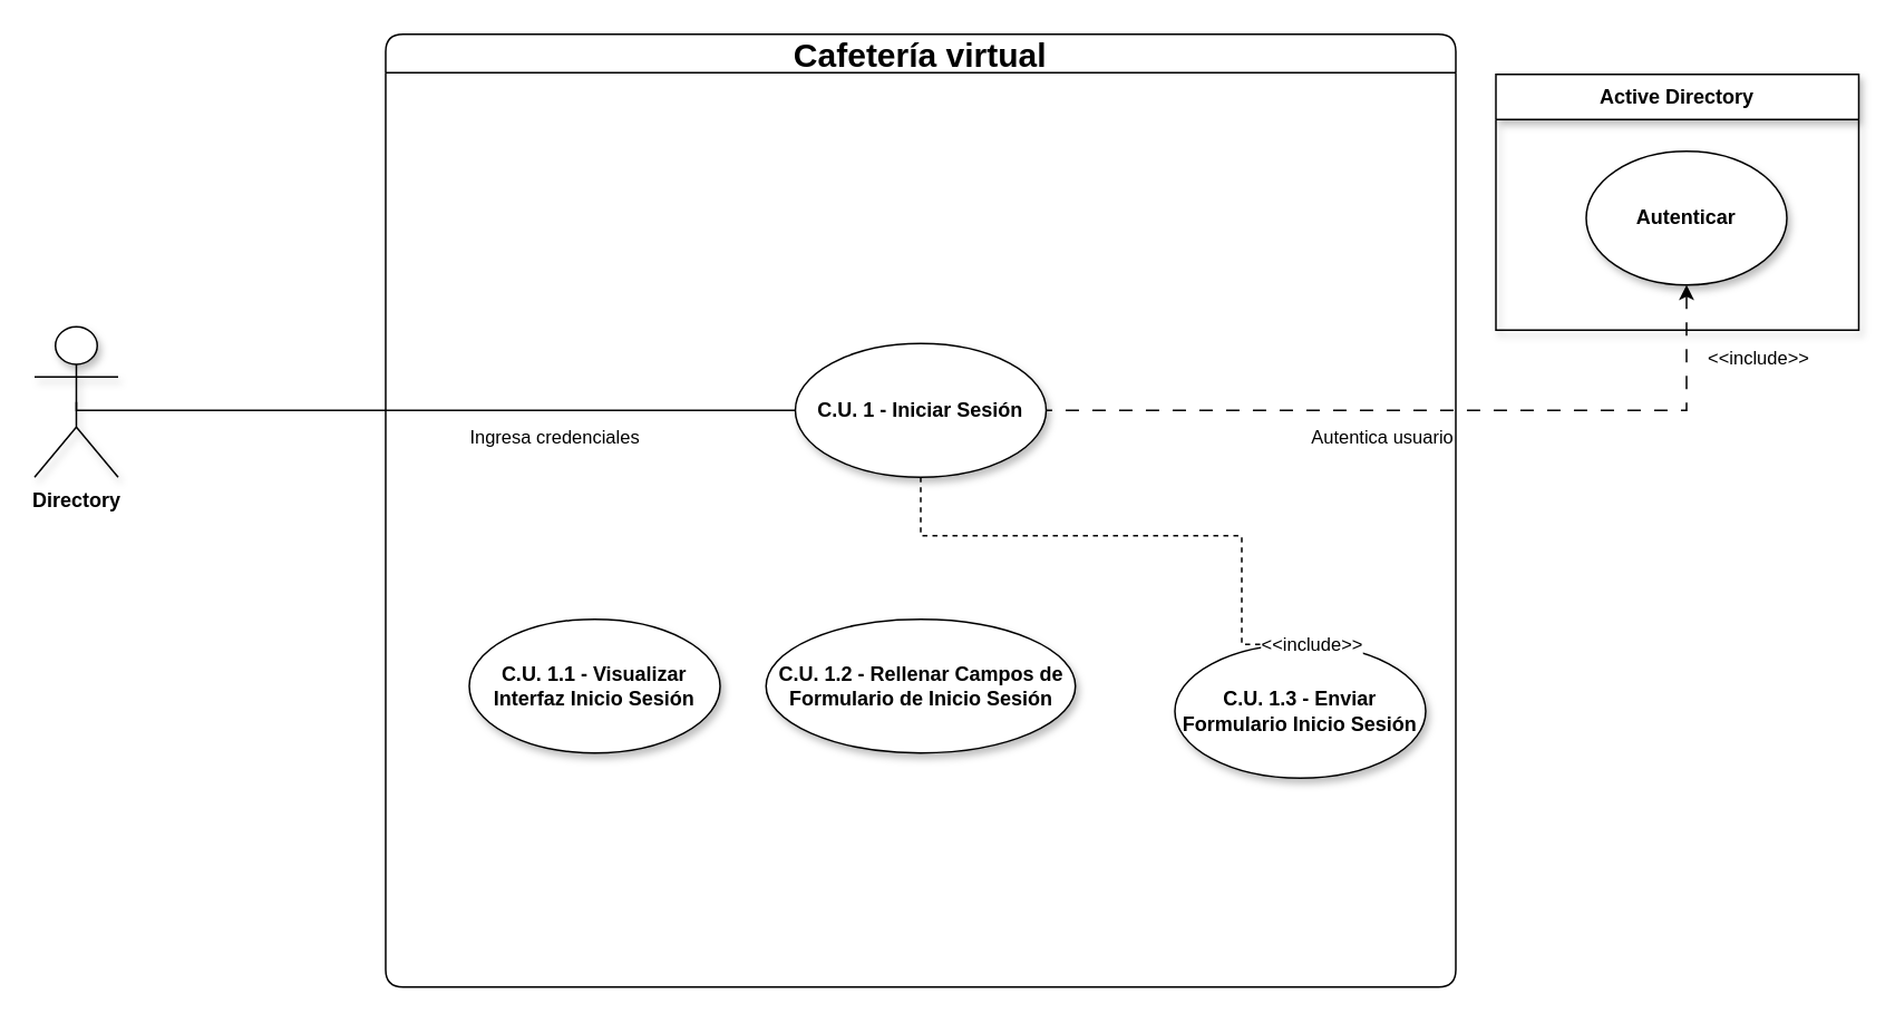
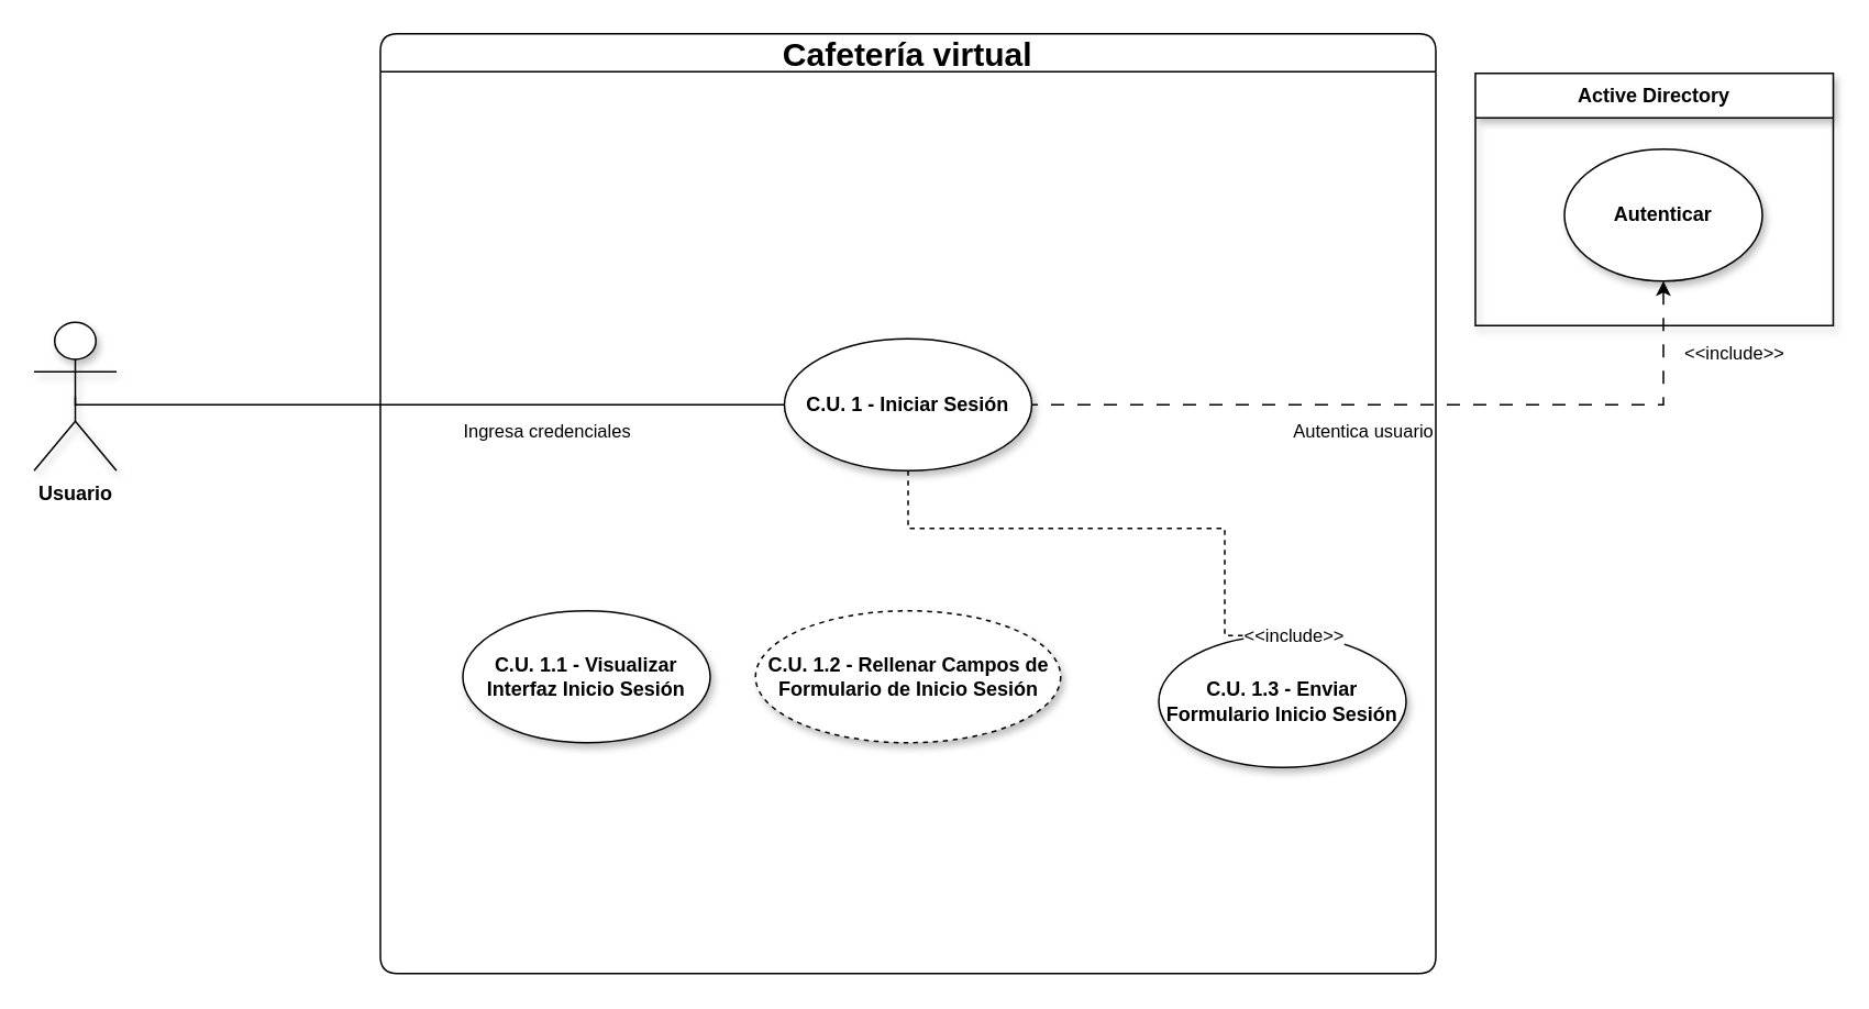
- <mxCell id="5" value="Directory" style="shape=umlActor;verticalLabelPosition=bottom;verticalAlign=top;html=1;outlineConnect=0;fontStyle=1;labelBackgroundColor=none;rounded=1;shadow=1;" parent="1" vertex="1"><mxGeometry x="20" y="195" width="50" height="90" as="geometry" /></mxCell>
+ <mxCell id="5" value="Usuario" style="shape=umlActor;verticalLabelPosition=bottom;verticalAlign=top;html=1;outlineConnect=0;fontStyle=1;labelBackgroundColor=none;rounded=1;shadow=1;" parent="1" vertex="1"><mxGeometry x="20" y="195" width="50" height="90" as="geometry" /></mxCell>
- <mxCell id="12" value="&lt;div&gt;C.U. 1.2 - Rellenar Campos de Formulario de Inicio Sesión&lt;br&gt;&lt;/div&gt;" style="ellipse;whiteSpace=wrap;html=1;labelBackgroundColor=none;shadow=1;fontStyle=1" vertex="1" parent="1"><mxGeometry x="457.5" y="370" width="185" height="80" as="geometry" /></mxCell>
+ <mxCell id="12" value="&lt;div&gt;C.U. 1.2 - Rellenar Campos de Formulario de Inicio Sesión&lt;br&gt;&lt;/div&gt;" style="ellipse;whiteSpace=wrap;html=1;labelBackgroundColor=none;shadow=1;fontStyle=1;dashed=1;" vertex="1" parent="1"><mxGeometry x="457.5" y="370" width="185" height="80" as="geometry" /></mxCell>
